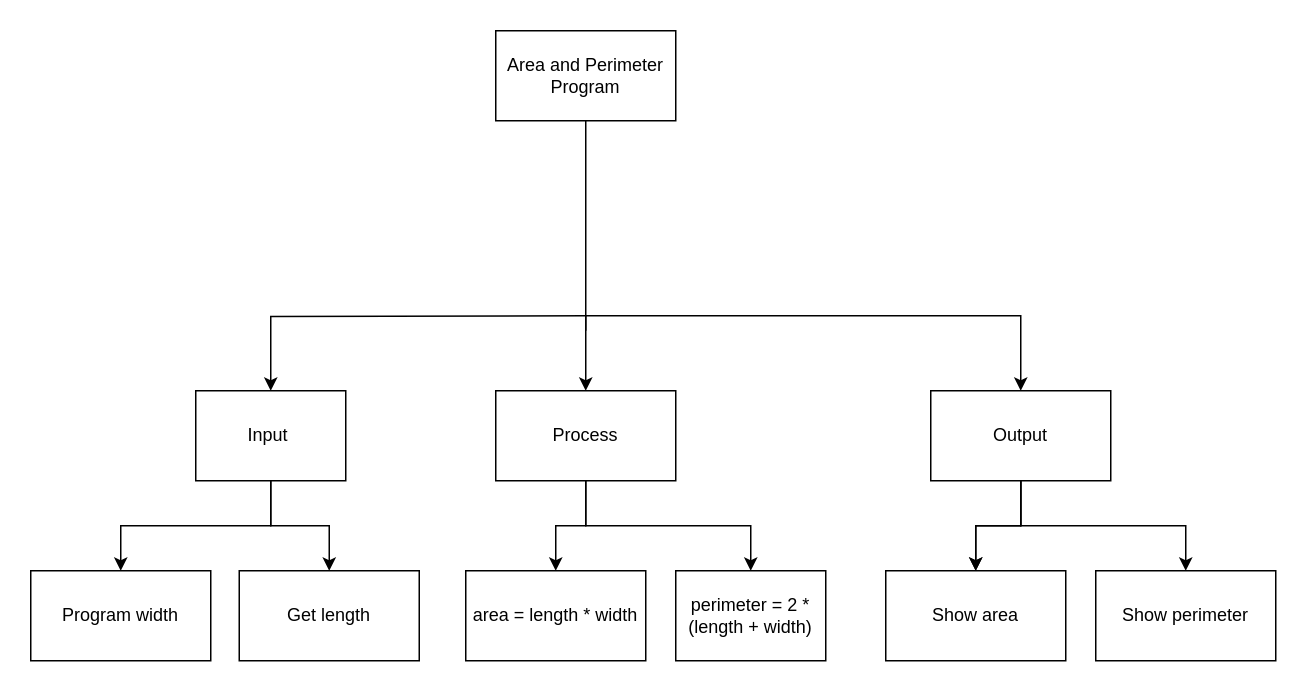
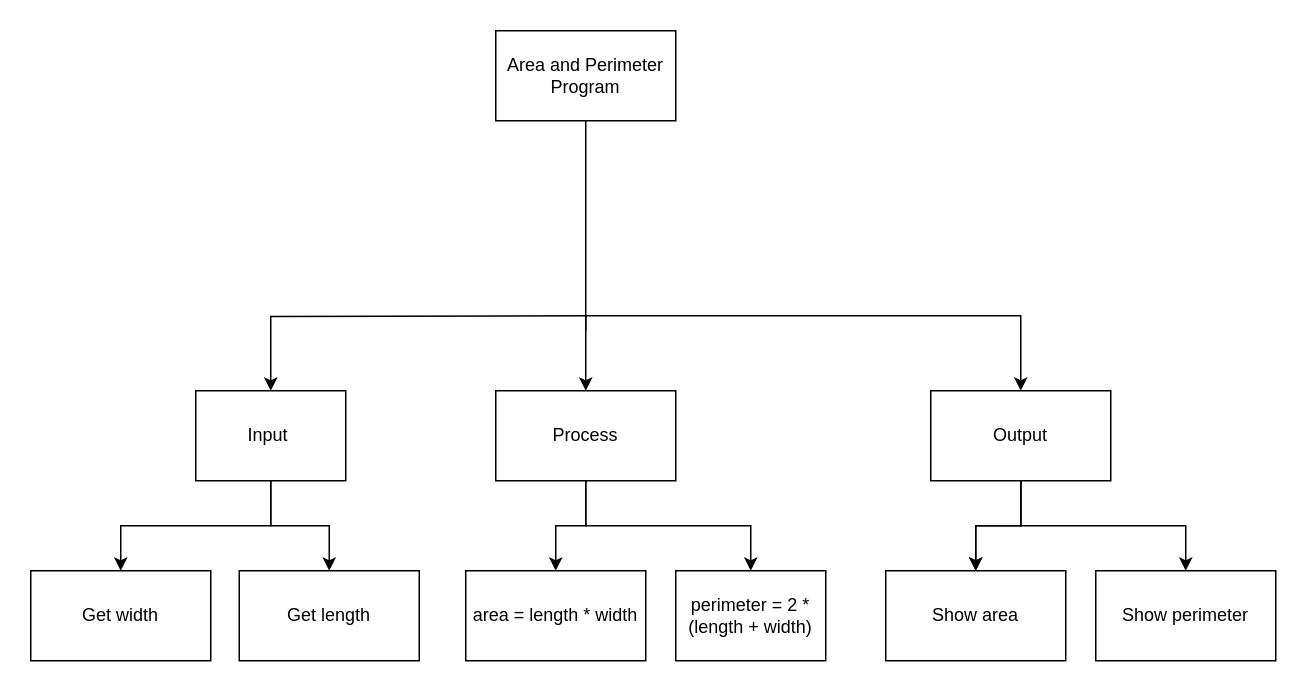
- <mxCell id="6" value="Program width" style="rounded=0;whiteSpace=wrap;html=1;" vertex="1" parent="1"><mxGeometry x="20" y="380" width="120" height="60" as="geometry" /></mxCell>
+ <mxCell id="6" value="Get width" style="rounded=0;whiteSpace=wrap;html=1;" vertex="1" parent="1"><mxGeometry x="20" y="380" width="120" height="60" as="geometry" /></mxCell>
